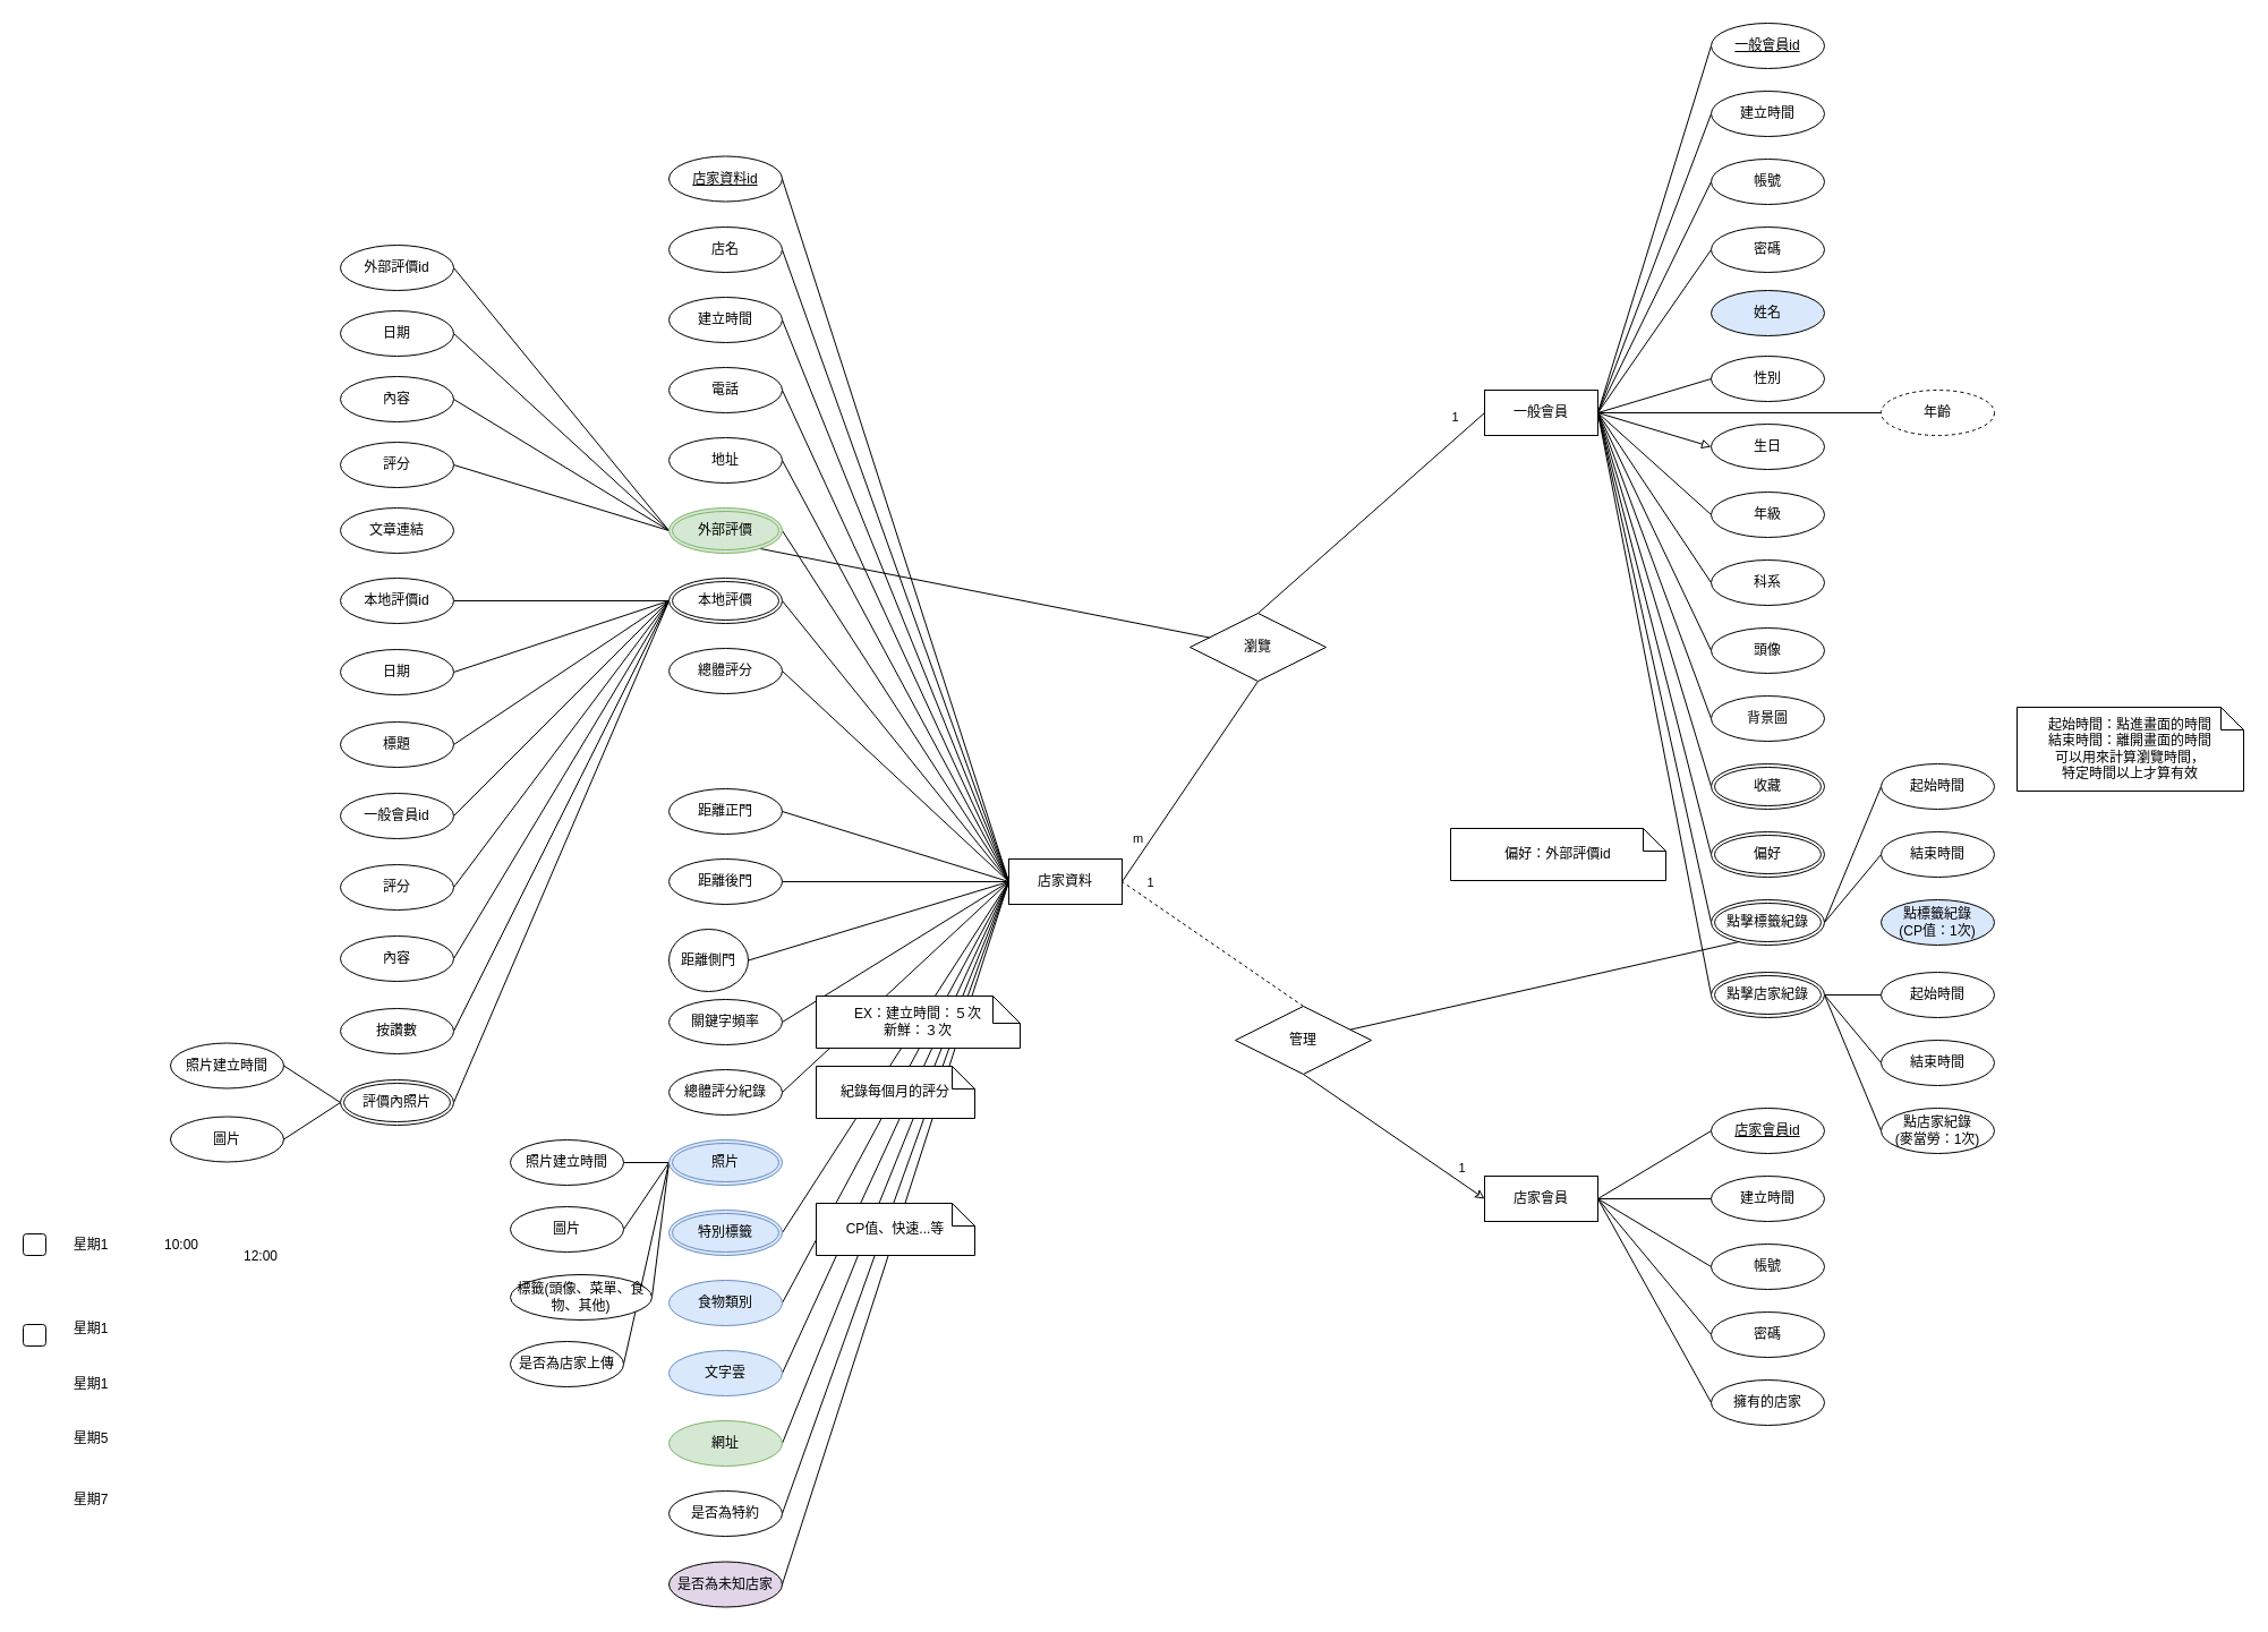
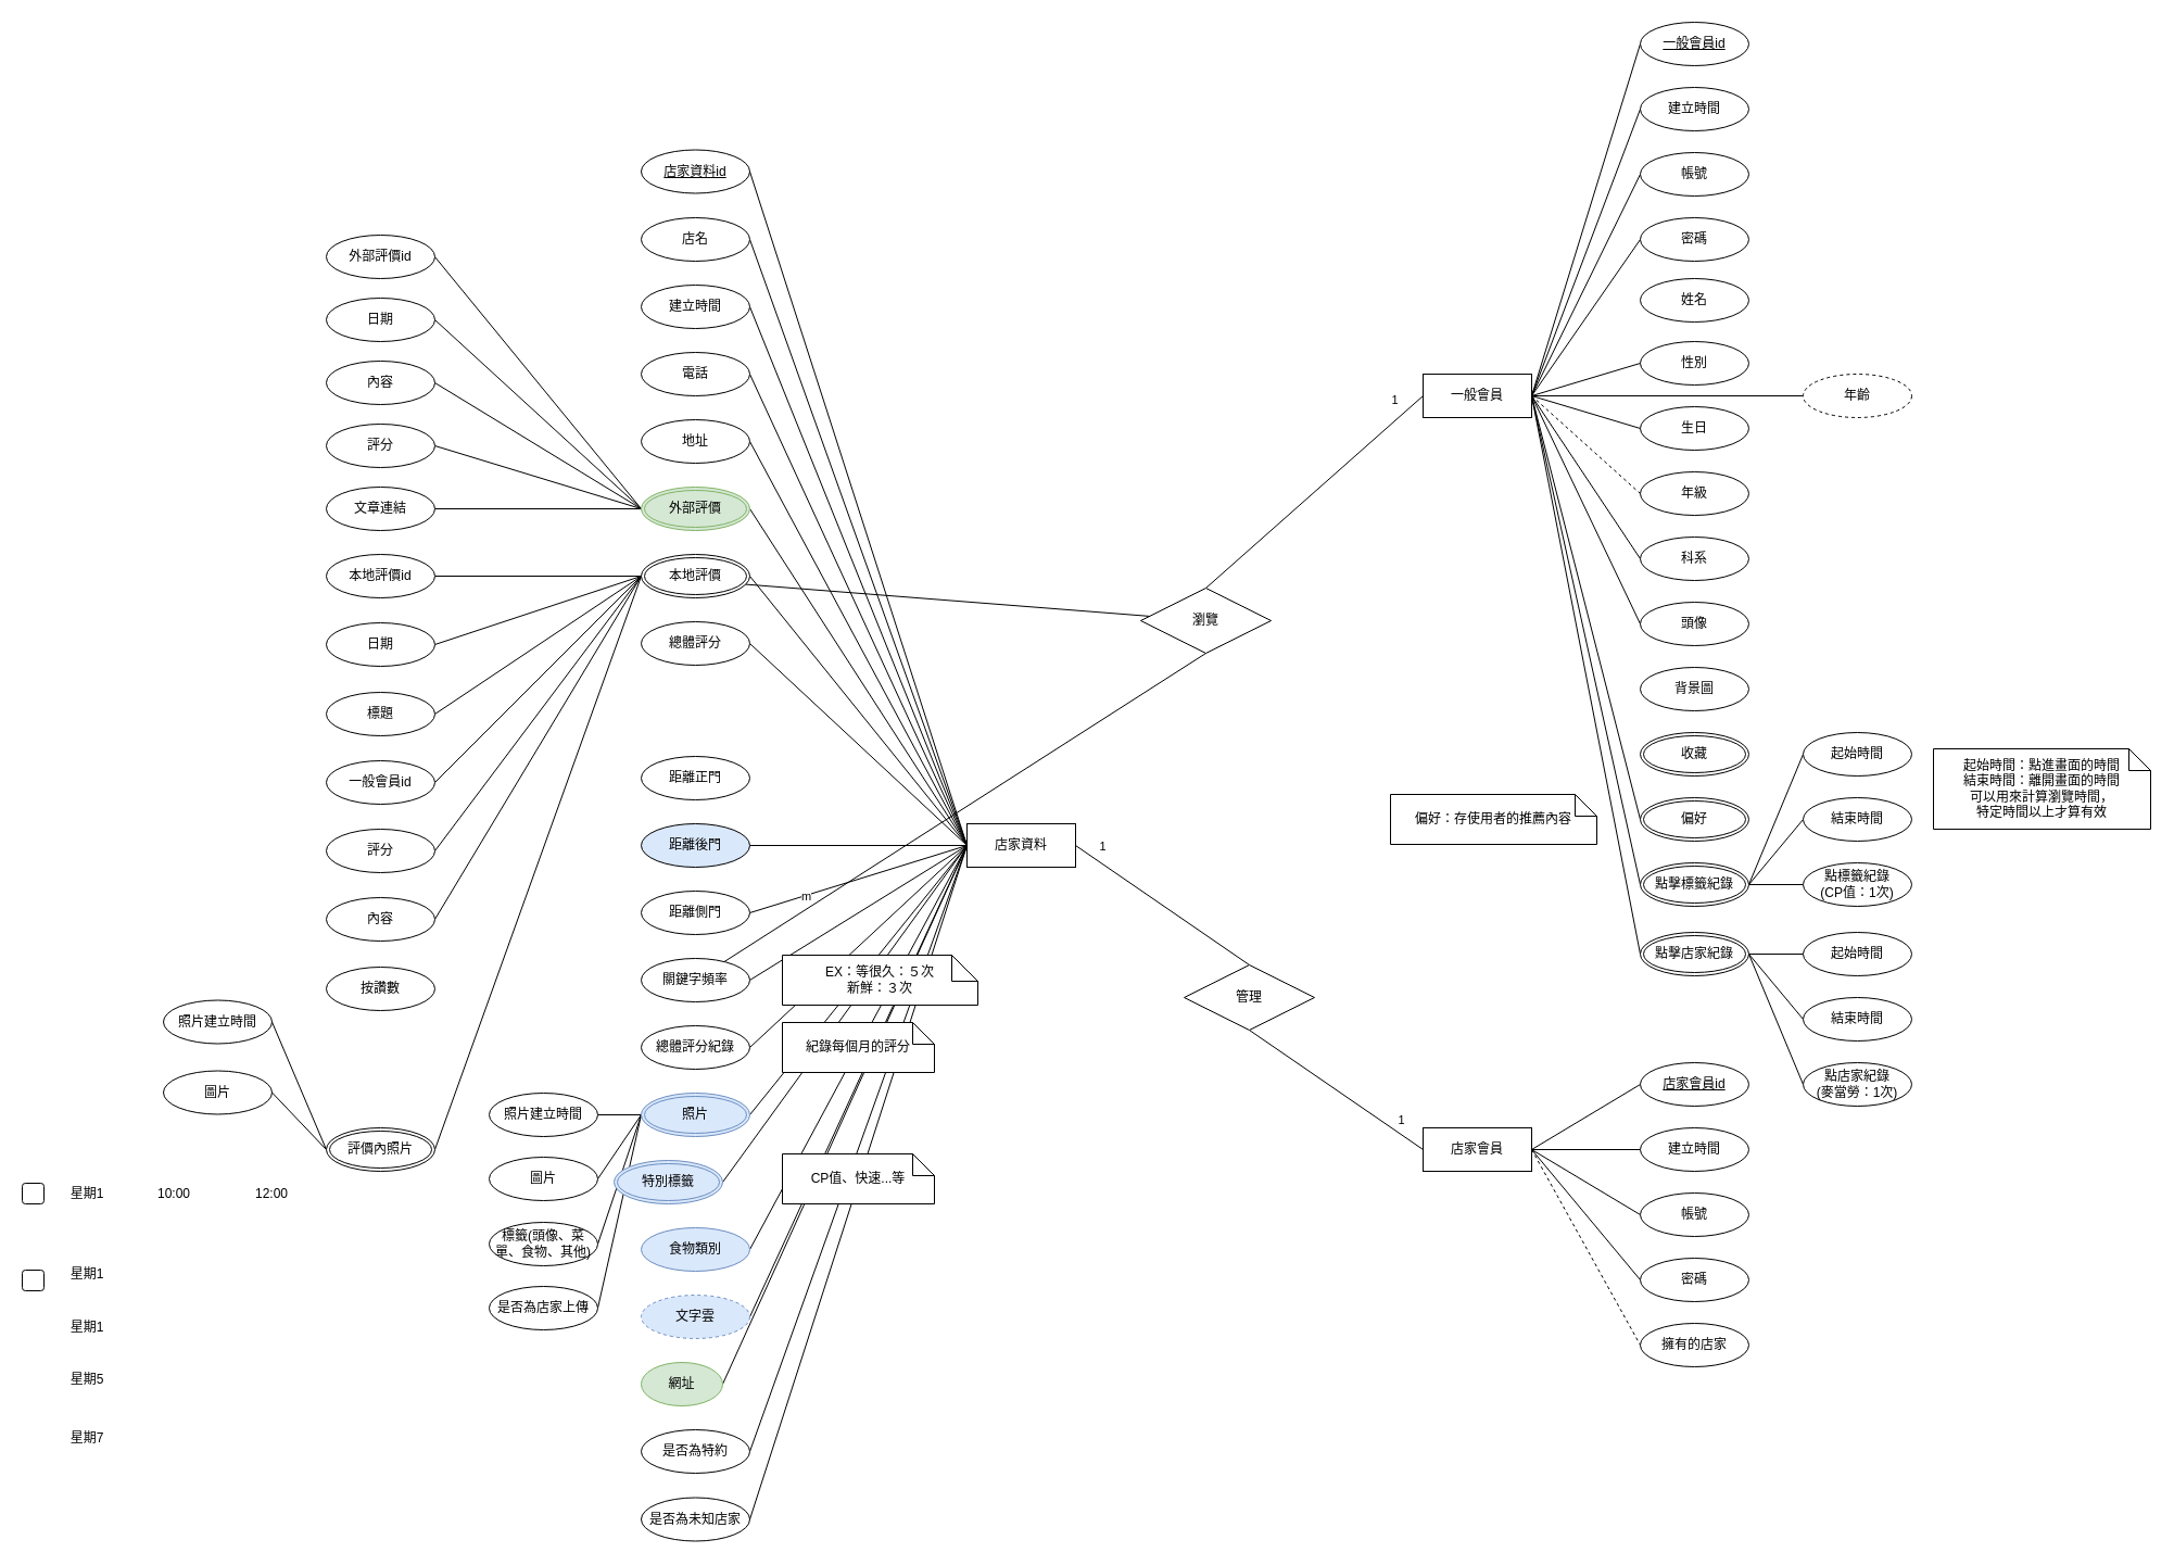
- <mxCell id="154" value="姓名" style="ellipse;whiteSpace=wrap;html=1;align=center;flipV=1;flipH=1;fillColor=#dae8fc;" vertex="1" parent="1"><mxGeometry x="1510" y="256" width="100" height="40" as="geometry" /></mxCell>
+ <mxCell id="154" value="姓名" style="ellipse;whiteSpace=wrap;html=1;align=center;flipV=1;flipH=1;" vertex="1" parent="1"><mxGeometry x="1510" y="256" width="100" height="40" as="geometry" /></mxCell>
- <mxCell id="41" style="edgeStyle=none;rounded=0;orthogonalLoop=1;jettySize=auto;html=1;exitX=1;exitY=0.5;exitDx=0;exitDy=0;entryX=0;entryY=0.5;entryDx=0;entryDy=0;endArrow=block;endFill=0;" parent="1" source="51" target="54" edge="1"><mxGeometry relative="1" as="geometry" /></mxCell>
+ <mxCell id="41" style="edgeStyle=none;rounded=0;orthogonalLoop=1;jettySize=auto;html=1;exitX=1;exitY=0.5;exitDx=0;exitDy=0;entryX=0;entryY=0.5;entryDx=0;entryDy=0;endArrow=none;endFill=0;" parent="1" source="51" target="54" edge="1"><mxGeometry relative="1" as="geometry" /></mxCell>
- <mxCell id="43" style="edgeStyle=none;rounded=0;orthogonalLoop=1;jettySize=auto;html=1;exitX=1;exitY=0.5;exitDx=0;exitDy=0;entryX=0;entryY=0.5;entryDx=0;entryDy=0;endArrow=none;endFill=0;" parent="1" source="51" target="59" edge="1"><mxGeometry relative="1" as="geometry" /></mxCell>
+ <mxCell id="43" style="edgeStyle=none;rounded=0;orthogonalLoop=1;jettySize=auto;html=1;exitX=1;exitY=0.5;exitDx=0;exitDy=0;entryX=0;entryY=0.5;entryDx=0;entryDy=0;endArrow=none;endFill=0;dashed=1;" parent="1" source="51" target="59" edge="1"><mxGeometry relative="1" as="geometry" /></mxCell>
- <mxCell id="46" style="edgeStyle=none;rounded=0;orthogonalLoop=1;jettySize=auto;html=1;exitX=1;exitY=0.5;exitDx=0;exitDy=0;entryX=0;entryY=0.5;entryDx=0;entryDy=0;endArrow=none;endFill=0;" parent="1" source="51" target="55" edge="1"><mxGeometry relative="1" as="geometry" /></mxCell>
- <mxCell id="89" style="edgeStyle=none;rounded=0;orthogonalLoop=1;jettySize=auto;html=1;exitX=0;exitY=0.5;exitDx=0;exitDy=0;endArrow=none;endFill=0;" parent="1" source="92" target="71" edge="1"><mxGeometry relative="1" as="geometry" /></mxCell>
+ <mxCell id="89" style="edgeStyle=none;rounded=0;orthogonalLoop=1;jettySize=auto;html=1;exitX=0;exitY=0.5;exitDx=0;exitDy=0;entryX=1;entryY=0.5;entryDx=0;entryDy=0;endArrow=none;endFill=0;" parent="1" source="92" target="93" edge="1"><mxGeometry relative="1" as="geometry" /></mxCell>
- <mxCell id="47" style="edgeStyle=none;rounded=0;orthogonalLoop=1;jettySize=auto;html=1;exitX=1;exitY=0.5;exitDx=0;exitDy=0;entryX=0;entryY=0.5;entryDx=0;entryDy=0;endArrow=none;endFill=0;" parent="1" source="51" target="78" edge="1"><mxGeometry relative="1" as="geometry" /></mxCell>
- <mxCell id="137" value="起始時間：點進畫面的時間&lt;br&gt;結束時間：離開畫面的時間&lt;br&gt;可以用來計算瀏覽時間，&lt;br&gt;特定時間以上才算有效" style="shape=note;size=20;whiteSpace=wrap;html=1;" parent="1" vertex="1"><mxGeometry x="1780" y="624" width="200" height="74" as="geometry" /></mxCell>
+ <mxCell id="137" value="起始時間：點進畫面的時間&lt;br&gt;結束時間：離開畫面的時間&lt;br&gt;可以用來計算瀏覽時間，&lt;br&gt;特定時間以上才算有效" style="shape=note;size=20;whiteSpace=wrap;html=1;" parent="1" vertex="1"><mxGeometry x="1780" y="689" width="200" height="74" as="geometry" /></mxCell>
- <mxCell id="69" value="m" style="edgeStyle=none;rounded=0;orthogonalLoop=1;jettySize=auto;html=1;exitX=0.5;exitY=1;exitDx=0;exitDy=0;entryX=1;entryY=0.5;entryDx=0;entryDy=0;endArrow=none;endFill=0;" parent="1" source="71" target="20" edge="1"><mxGeometry x="0.636" y="-10" relative="1" as="geometry"><mxPoint as="offset" /></mxGeometry></mxCell>
+ <mxCell id="69" value="m" style="edgeStyle=none;rounded=0;orthogonalLoop=1;jettySize=auto;html=1;exitX=0.5;exitY=1;exitDx=0;exitDy=0;endArrow=none;endFill=0;" parent="1" source="71" target="140" edge="1"><mxGeometry x="0.636" y="-10" relative="1" as="geometry"><mxPoint as="offset" /></mxGeometry></mxCell>
- <mxCell id="99" style="edgeStyle=none;rounded=0;orthogonalLoop=1;jettySize=auto;html=1;exitX=0;exitY=0.5;exitDx=0;exitDy=0;entryX=1;entryY=0.5;entryDx=0;entryDy=0;endArrow=none;endFill=0;" parent="1" source="102" target="119" edge="1"><mxGeometry relative="1" as="geometry" /></mxCell>
+ <mxCell id="99" style="edgeStyle=none;rounded=0;orthogonalLoop=1;jettySize=auto;html=1;exitX=0;exitY=0.5;exitDx=0;exitDy=0;endArrow=none;endFill=0;" parent="1" source="102" target="71" edge="1"><mxGeometry relative="1" as="geometry" /></mxCell>
- <mxCell id="16" style="edgeStyle=none;rounded=0;orthogonalLoop=1;jettySize=auto;html=1;exitX=0;exitY=0.5;exitDx=0;exitDy=0;entryX=1;entryY=0.5;entryDx=0;entryDy=0;endArrow=none;endFill=0;" parent="1" source="20" target="114" edge="1"><mxGeometry relative="1" as="geometry" /></mxCell>
- <mxCell id="136" value="偏好：外部評價id" style="shape=note;size=20;whiteSpace=wrap;html=1;" parent="1" vertex="1"><mxGeometry x="1280" y="731" width="190" height="46" as="geometry" /></mxCell>
+ <mxCell id="136" value="偏好：存使用者的推薦內容" style="shape=note;size=20;whiteSpace=wrap;html=1;" parent="1" vertex="1"><mxGeometry x="1280" y="731" width="190" height="46" as="geometry" /></mxCell>
- <mxCell id="112" value="距離後門" style="ellipse;whiteSpace=wrap;html=1;align=center;" parent="1" vertex="1"><mxGeometry x="590" y="758" width="100" height="40" as="geometry" /></mxCell>
+ <mxCell id="112" value="距離後門" style="ellipse;whiteSpace=wrap;html=1;align=center;fillColor=#dae8fc;" parent="1" vertex="1"><mxGeometry x="590" y="758" width="100" height="40" as="geometry" /></mxCell>
- <mxCell id="108" value="點標籤紀錄&lt;br&gt;(CP值：1次)" style="ellipse;whiteSpace=wrap;html=1;align=center;flipV=1;flipH=1;fillColor=#dae8fc;" parent="1" vertex="1"><mxGeometry x="1660" y="794" width="100" height="40" as="geometry" /></mxCell>
+ <mxCell id="108" value="點標籤紀錄&lt;br&gt;(CP值：1次)" style="ellipse;whiteSpace=wrap;html=1;align=center;flipV=1;flipH=1;" parent="1" vertex="1"><mxGeometry x="1660" y="794" width="100" height="40" as="geometry" /></mxCell>
- <mxCell id="73" value="1" style="edgeStyle=none;rounded=0;orthogonalLoop=1;jettySize=auto;html=1;exitX=0.5;exitY=0;exitDx=0;exitDy=0;entryX=1;entryY=0.5;entryDx=0;entryDy=0;endArrow=none;endFill=0;dashed=1;" parent="1" source="74" target="20" edge="1"><mxGeometry x="0.782" y="-13" relative="1" as="geometry"><mxPoint as="offset" /></mxGeometry></mxCell>
+ <mxCell id="73" value="1" style="edgeStyle=none;rounded=0;orthogonalLoop=1;jettySize=auto;html=1;exitX=0.5;exitY=0;exitDx=0;exitDy=0;entryX=1;entryY=0.5;entryDx=0;entryDy=0;endArrow=none;endFill=0;" parent="1" source="74" target="20" edge="1"><mxGeometry x="0.782" y="-13" relative="1" as="geometry"><mxPoint as="offset" /></mxGeometry></mxCell>
+ <mxCell id="9" style="edgeStyle=none;rounded=0;orthogonalLoop=1;jettySize=auto;html=1;exitX=0;exitY=0.5;exitDx=0;exitDy=0;entryX=1;entryY=0.5;entryDx=0;entryDy=0;endArrow=none;endFill=0;" parent="1" source="20" target="33" edge="1"><mxGeometry relative="1" as="geometry" /></mxCell>
- <mxCell id="113" value="距離側門" style="ellipse;whiteSpace=wrap;html=1;align=center;" parent="1" vertex="1"><mxGeometry x="590" y="820" width="70" height="55" as="geometry" /></mxCell>
+ <mxCell id="113" value="距離側門" style="ellipse;whiteSpace=wrap;html=1;align=center;" parent="1" vertex="1"><mxGeometry x="590" y="820" width="100" height="40" as="geometry" /></mxCell>
- <mxCell id="104" style="edgeStyle=none;rounded=0;orthogonalLoop=1;jettySize=auto;html=1;exitX=1;exitY=0.5;exitDx=0;exitDy=0;endArrow=none;endFill=0;" parent="1" source="106" target="74" edge="1"><mxGeometry relative="1" as="geometry" /></mxCell>
+ <mxCell id="104" style="edgeStyle=none;rounded=0;orthogonalLoop=1;jettySize=auto;html=1;exitX=1;exitY=0.5;exitDx=0;exitDy=0;entryX=0;entryY=0.5;entryDx=0;entryDy=0;endArrow=none;endFill=0;" parent="1" source="106" target="108" edge="1"><mxGeometry relative="1" as="geometry" /></mxCell>
- <mxCell id="144" value="EX：建立時間：５次&lt;br&gt;新鮮：３次" style="shape=note;size=24;whiteSpace=wrap;html=1;align=center;" parent="1" vertex="1"><mxGeometry x="720" y="879" width="180" height="46" as="geometry" /></mxCell>
+ <mxCell id="144" value="EX：等很久：５次&lt;br&gt;新鮮：３次" style="shape=note;size=24;whiteSpace=wrap;html=1;align=center;" parent="1" vertex="1"><mxGeometry x="720" y="879" width="180" height="46" as="geometry" /></mxCell>
- <mxCell id="122" value="評價內照片" style="ellipse;shape=doubleEllipse;margin=3;whiteSpace=wrap;html=1;align=center;fontFamily=Helvetica;fontSize=12;flipV=0;" parent="1" vertex="1"><mxGeometry x="300" y="953" width="100" height="40" as="geometry" /></mxCell>
+ <mxCell id="122" value="評價內照片" style="ellipse;shape=doubleEllipse;margin=3;whiteSpace=wrap;html=1;align=center;fontFamily=Helvetica;fontSize=12;flipV=0;" parent="1" vertex="1"><mxGeometry x="300" y="1038" width="100" height="40" as="geometry" /></mxCell>
- <mxCell id="72" value="1" style="edgeStyle=none;rounded=0;orthogonalLoop=1;jettySize=auto;html=1;exitX=0.5;exitY=1;exitDx=0;exitDy=0;entryX=0;entryY=0.5;entryDx=0;entryDy=0;endArrow=classic;endFill=0;" parent="1" source="74" target="65" edge="1"><mxGeometry x="0.666" y="11" relative="1" as="geometry"><mxPoint as="offset" /></mxGeometry></mxCell>
+ <mxCell id="72" value="1" style="edgeStyle=none;rounded=0;orthogonalLoop=1;jettySize=auto;html=1;exitX=0.5;exitY=1;exitDx=0;exitDy=0;entryX=0;entryY=0.5;entryDx=0;entryDy=0;endArrow=none;endFill=0;" parent="1" source="74" target="65" edge="1"><mxGeometry x="0.666" y="11" relative="1" as="geometry"><mxPoint as="offset" /></mxGeometry></mxCell>
- <mxCell id="81" value="特別標籤" style="ellipse;shape=doubleEllipse;margin=3;whiteSpace=wrap;html=1;align=center;fillColor=#dae8fc;strokeColor=#6c8ebf;" parent="1" vertex="1"><mxGeometry x="590" y="1068" width="100" height="40" as="geometry" /></mxCell>
+ <mxCell id="81" value="特別標籤" style="ellipse;shape=doubleEllipse;margin=3;whiteSpace=wrap;html=1;align=center;fillColor=#dae8fc;strokeColor=#6c8ebf;" parent="1" vertex="1"><mxGeometry x="565" y="1068" width="100" height="40" as="geometry" /></mxCell>
- <mxCell id="151" value="12:00" style="text;html=1;strokeColor=none;fillColor=none;align=center;verticalAlign=middle;whiteSpace=wrap;rounded=0;" vertex="1" parent="1"><mxGeometry x="200" y="1094" width="60" height="30" as="geometry" /></mxCell>
+ <mxCell id="151" value="12:00" style="text;html=1;strokeColor=none;fillColor=none;align=center;verticalAlign=middle;whiteSpace=wrap;rounded=0;" vertex="1" parent="1"><mxGeometry x="220" y="1084" width="60" height="30" as="geometry" /></mxCell>
- <mxCell id="80" value="標籤(頭像、菜單、食物、其他)" style="ellipse;whiteSpace=wrap;html=1;align=center;" parent="1" vertex="1"><mxGeometry x="450" y="1125" width="125" height="40" as="geometry" /></mxCell>
+ <mxCell id="80" value="標籤(頭像、菜單、食物、其他)" style="ellipse;whiteSpace=wrap;html=1;align=center;" parent="1" vertex="1"><mxGeometry x="450" y="1125" width="100" height="40" as="geometry" /></mxCell>
- <mxCell id="64" style="edgeStyle=none;rounded=0;orthogonalLoop=1;jettySize=auto;html=1;exitX=1;exitY=0.5;exitDx=0;exitDy=0;entryX=0;entryY=0.5;entryDx=0;entryDy=0;endArrow=none;endFill=0;" parent="1" source="65" target="68" edge="1"><mxGeometry relative="1" as="geometry" /></mxCell>
+ <mxCell id="64" style="edgeStyle=none;rounded=0;orthogonalLoop=1;jettySize=auto;html=1;exitX=1;exitY=0.5;exitDx=0;exitDy=0;entryX=0;entryY=0.5;entryDx=0;entryDy=0;endArrow=none;endFill=0;dashed=1;" parent="1" source="65" target="68" edge="1"><mxGeometry relative="1" as="geometry" /></mxCell>
- <mxCell id="27" value="文字雲" style="ellipse;whiteSpace=wrap;html=1;align=center;fillColor=#dae8fc;strokeColor=#6c8ebf;" parent="1" vertex="1"><mxGeometry x="590" y="1192" width="100" height="40" as="geometry" /></mxCell>
+ <mxCell id="27" value="文字雲" style="ellipse;whiteSpace=wrap;html=1;align=center;fillColor=#dae8fc;strokeColor=#6c8ebf;dashed=1;" parent="1" vertex="1"><mxGeometry x="590" y="1192" width="100" height="40" as="geometry" /></mxCell>
- <mxCell id="26" value="網址" style="ellipse;whiteSpace=wrap;html=1;align=center;fillColor=#d5e8d4;strokeColor=#82b366;" parent="1" vertex="1"><mxGeometry x="590" y="1254" width="100" height="40" as="geometry" /></mxCell>
+ <mxCell id="26" value="網址" style="ellipse;whiteSpace=wrap;html=1;align=center;fillColor=#d5e8d4;strokeColor=#82b366;" parent="1" vertex="1"><mxGeometry x="590" y="1254" width="75" height="40" as="geometry" /></mxCell>
- <mxCell id="126" value="是否為未知店家" style="ellipse;whiteSpace=wrap;html=1;align=center;fillColor=#e1d5e7;" parent="1" vertex="1"><mxGeometry x="590" y="1378.5" width="100" height="40" as="geometry" /></mxCell>
+ <mxCell id="126" value="是否為未知店家" style="ellipse;whiteSpace=wrap;html=1;align=center;" parent="1" vertex="1"><mxGeometry x="590" y="1378.5" width="100" height="40" as="geometry" /></mxCell>
